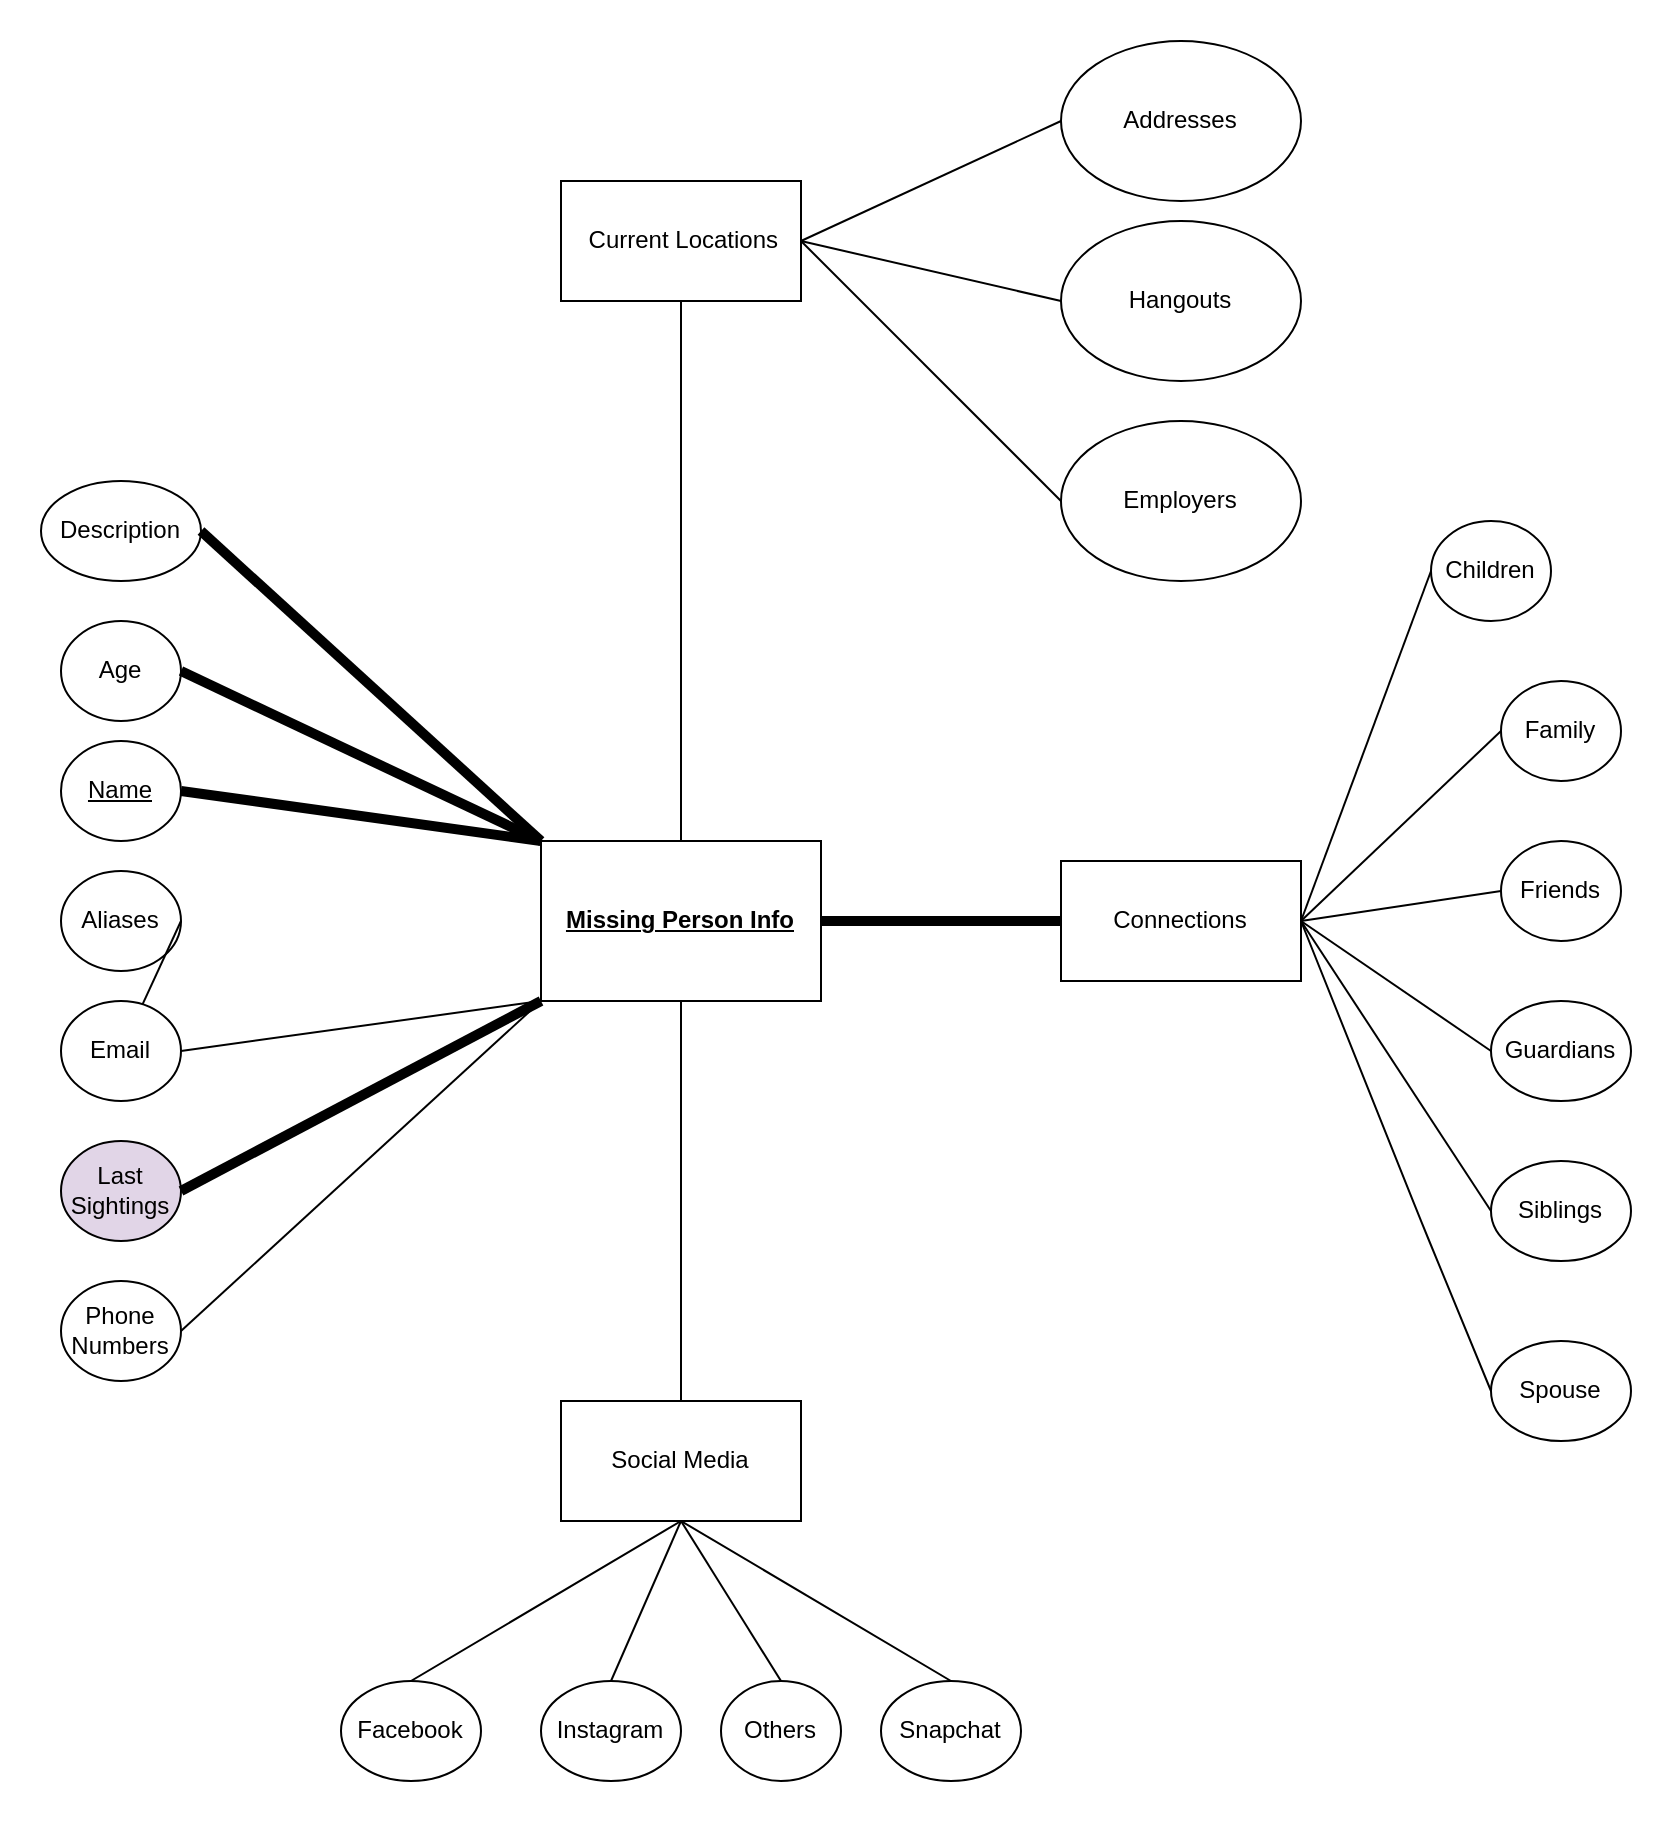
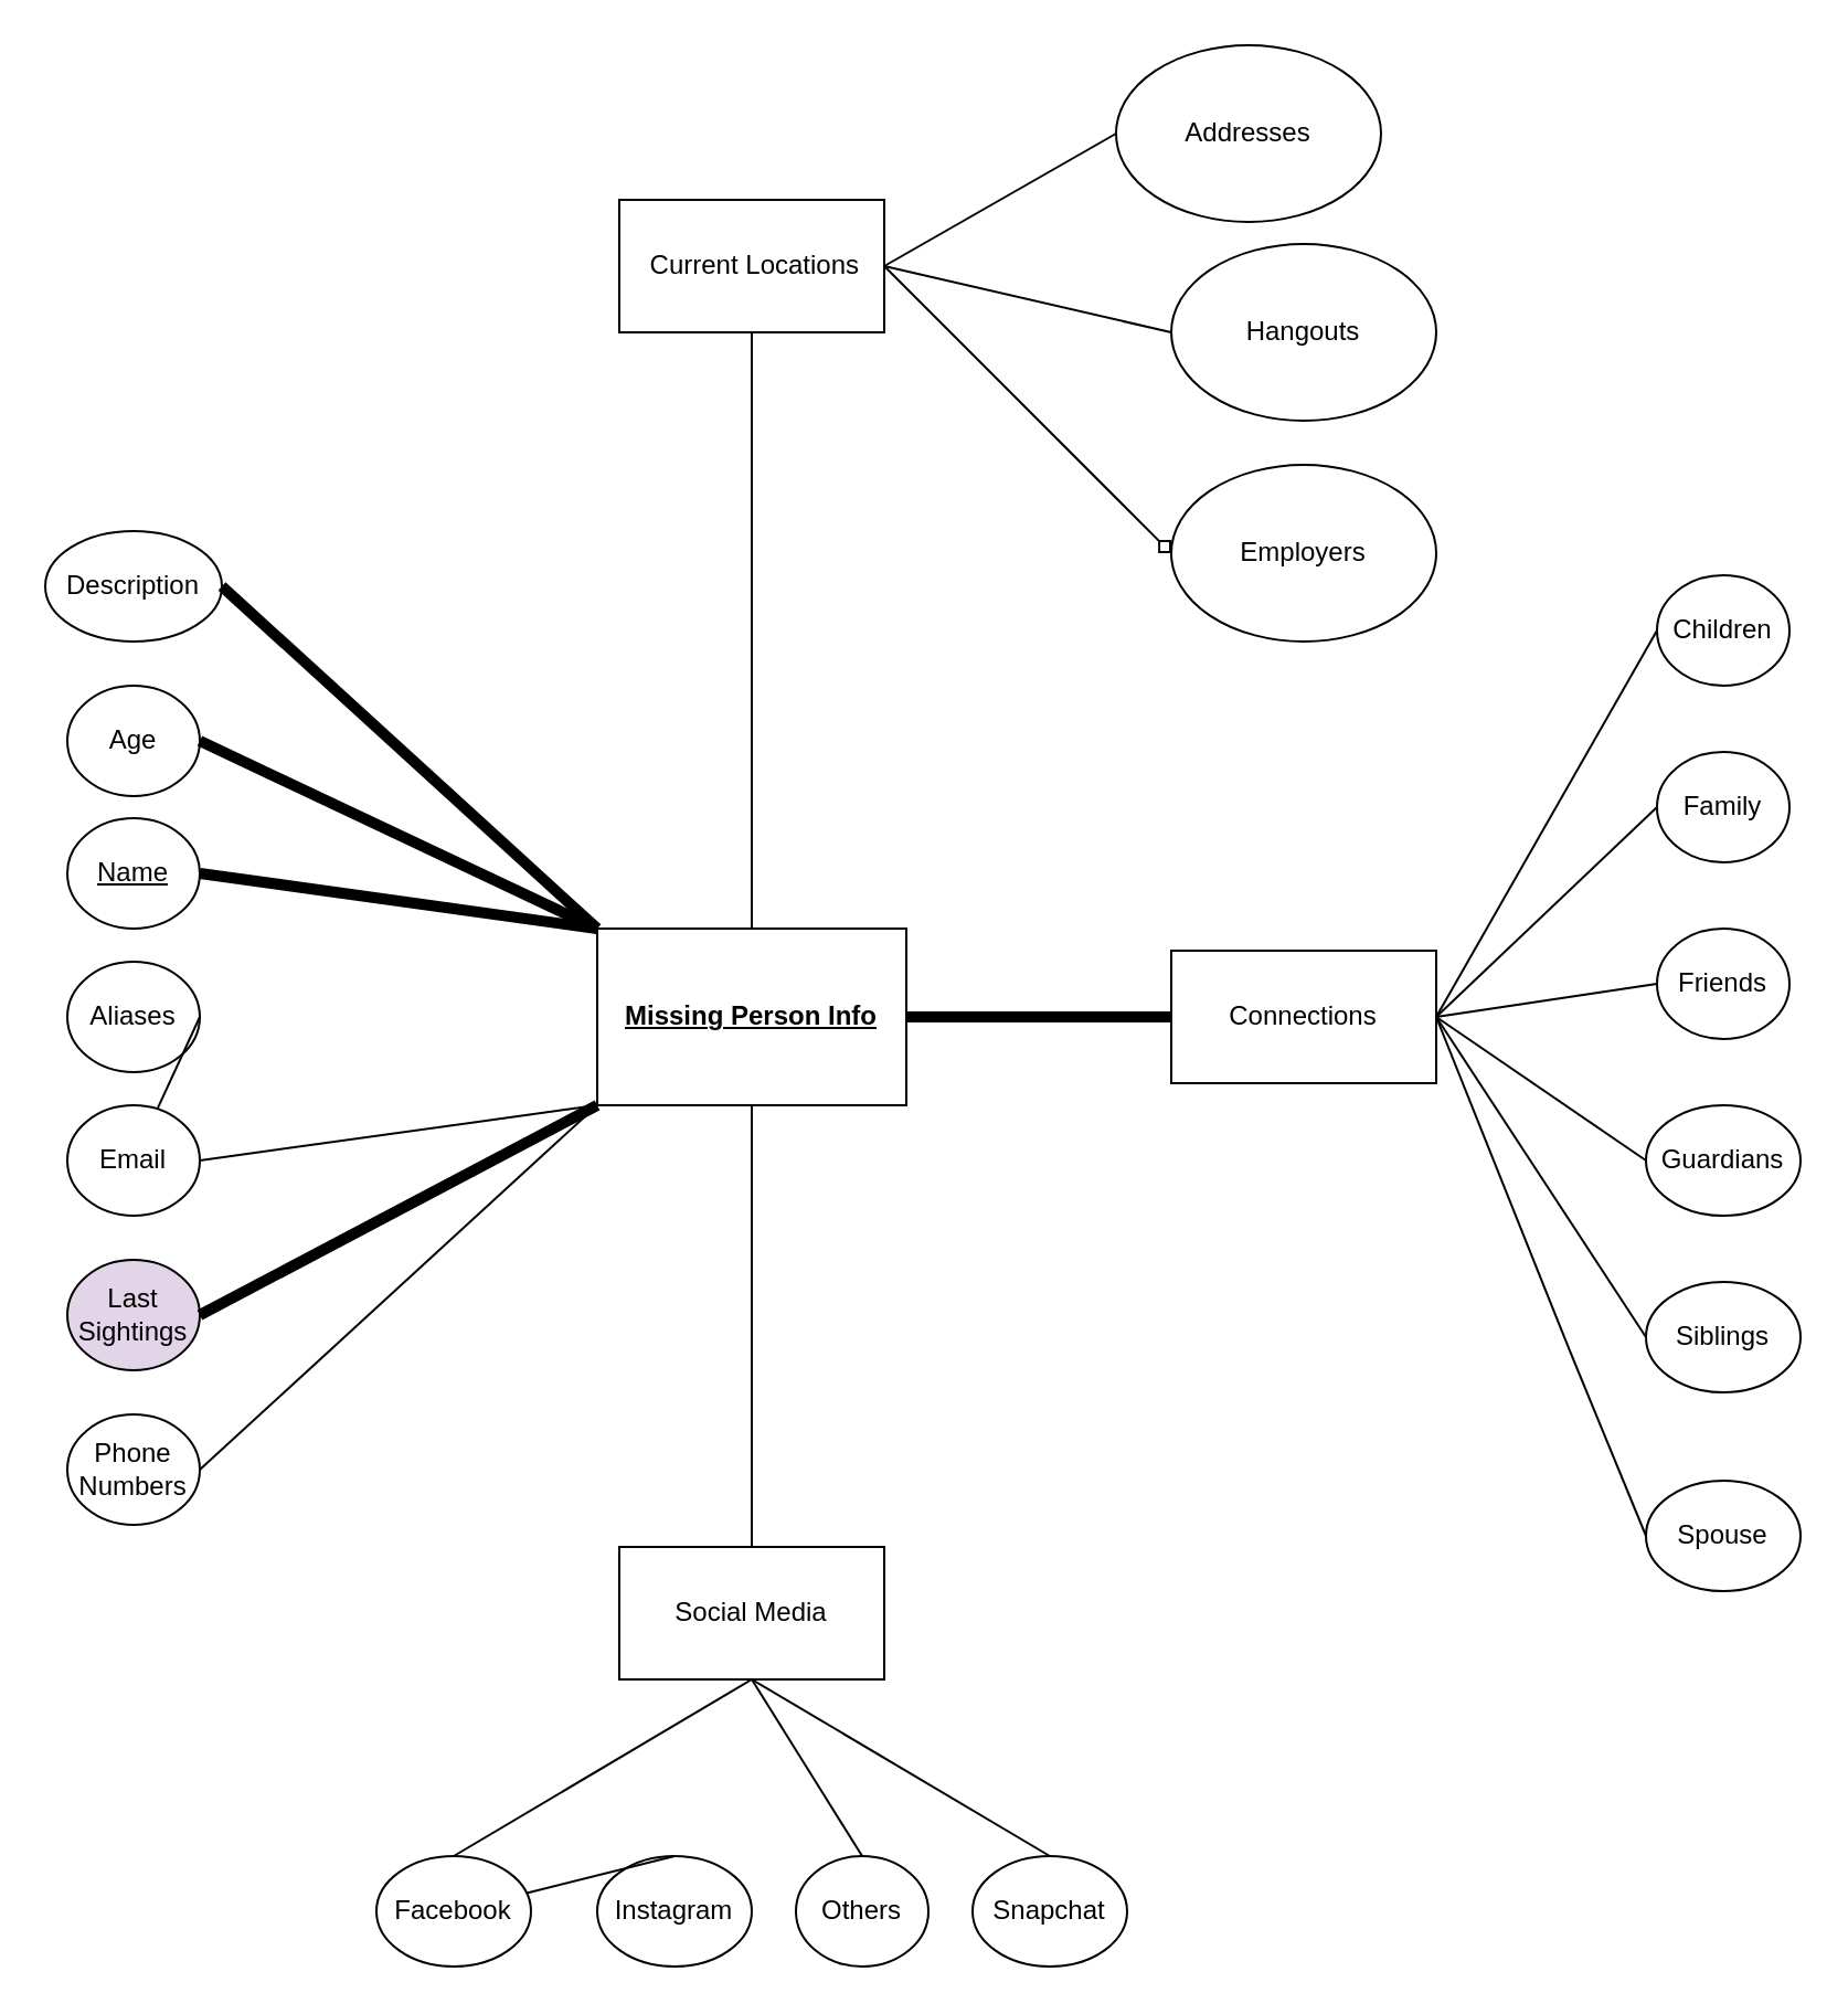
- <mxCell id="4" value="Addresses" style="ellipse;whiteSpace=wrap;html=1;" parent="1" vertex="1"><mxGeometry x="530" y="20" width="120" height="80" as="geometry" /></mxCell>
+ <mxCell id="4" value="Addresses" style="ellipse;whiteSpace=wrap;html=1;" parent="1" vertex="1"><mxGeometry x="505" y="20" width="120" height="80" as="geometry" /></mxCell>
- <mxCell id="9" value="" style="endArrow=none;startArrow=none;html=1;strokeWidth=1;entryX=0;entryY=0.5;entryDx=0;entryDy=0;exitX=1;exitY=0.5;exitDx=0;exitDy=0;endFill=0;startFill=0;" parent="1" source="3" target="6" edge="1"><mxGeometry width="50" height="50" relative="1" as="geometry"><mxPoint x="320" y="380" as="sourcePoint" /><mxPoint x="440" y="280" as="targetPoint" /></mxGeometry></mxCell>
+ <mxCell id="9" value="" style="endArrow=diamond;startArrow=none;html=1;strokeWidth=1;entryX=0;entryY=0.5;entryDx=0;entryDy=0;exitX=1;exitY=0.5;exitDx=0;exitDy=0;endFill=0;startFill=0;" parent="1" source="3" target="6" edge="1"><mxGeometry width="50" height="50" relative="1" as="geometry"><mxPoint x="320" y="380" as="sourcePoint" /><mxPoint x="440" y="280" as="targetPoint" /></mxGeometry></mxCell>
- <mxCell id="34" value="Children" style="ellipse;whiteSpace=wrap;html=1;" parent="1" vertex="1"><mxGeometry x="715" y="260" width="60" height="50" as="geometry" /></mxCell>
+ <mxCell id="34" value="Children" style="ellipse;whiteSpace=wrap;html=1;" parent="1" vertex="1"><mxGeometry x="750" y="260" width="60" height="50" as="geometry" /></mxCell>
- <mxCell id="30" value="" style="endArrow=none;html=1;strokeWidth=1;entryX=0.5;entryY=1;entryDx=0;entryDy=0;exitX=0.5;exitY=0;exitDx=0;exitDy=0;" parent="1" source="26" target="24" edge="1"><mxGeometry width="50" height="50" relative="1" as="geometry"><mxPoint x="530" y="730" as="sourcePoint" /><mxPoint x="645" y="650" as="targetPoint" /></mxGeometry></mxCell>
+ <mxCell id="30" value="" style="endArrow=none;html=1;strokeWidth=1;exitX=0.5;exitY=0;exitDx=0;exitDy=0;" parent="1" source="26" target="25" edge="1"><mxGeometry width="50" height="50" relative="1" as="geometry"><mxPoint x="530" y="730" as="sourcePoint" /><mxPoint x="645" y="650" as="targetPoint" /></mxGeometry></mxCell>
